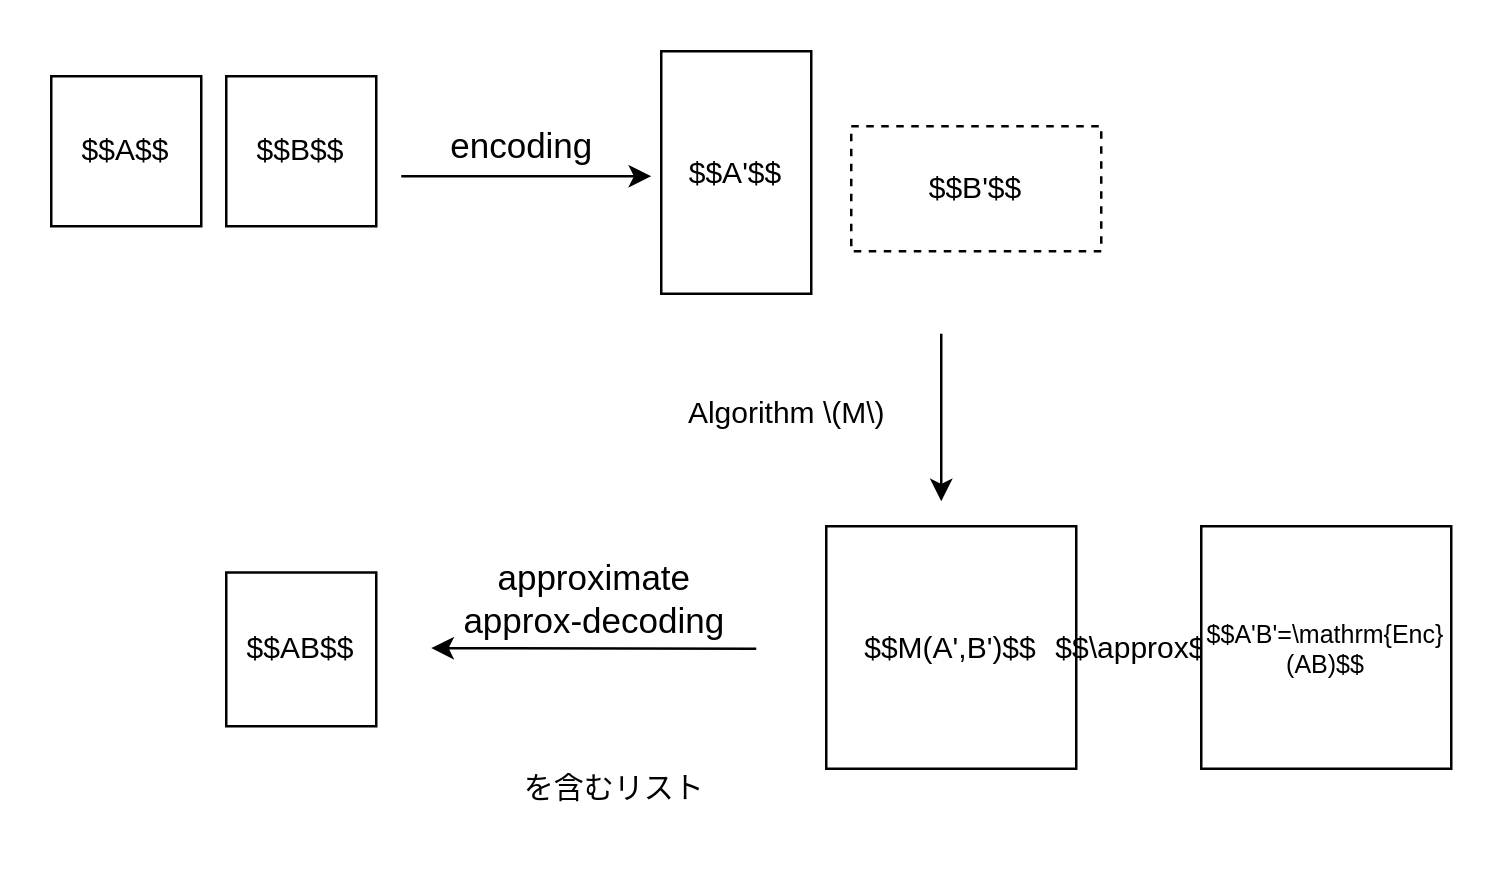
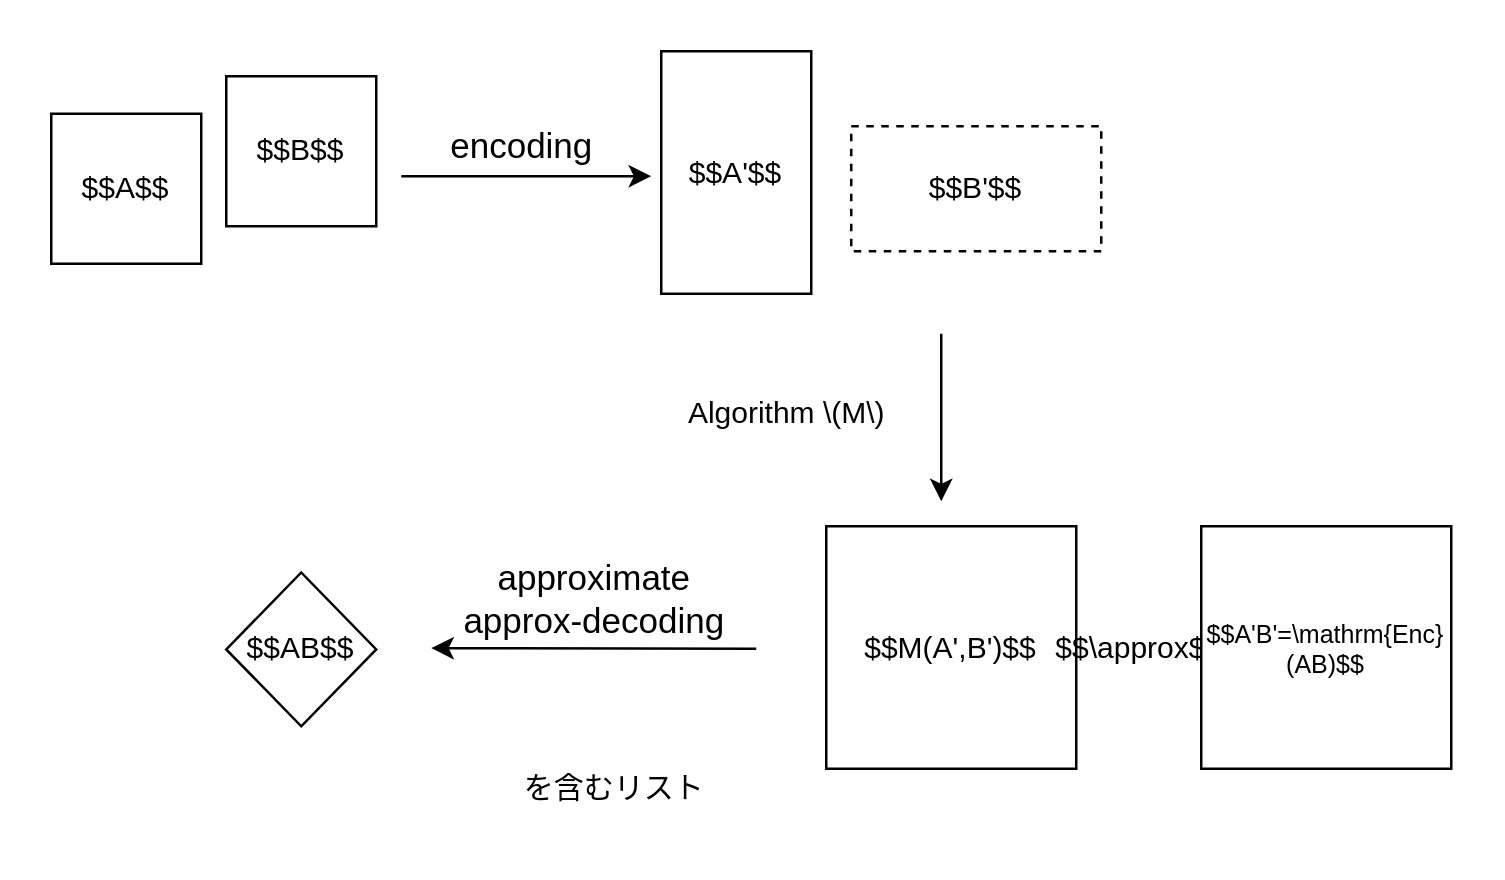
- <mxCell id="2" value="$$A$$" style="whiteSpace=wrap;html=1;" parent="1" vertex="1"><mxGeometry x="20" y="30" width="60" height="60" as="geometry" /></mxCell>
+ <mxCell id="2" value="$$A$$" style="whiteSpace=wrap;html=1;" parent="1" vertex="1"><mxGeometry x="20" y="45" width="60" height="60" as="geometry" /></mxCell>
- <mxCell id="13" value="$$AB$$" style="whiteSpace=wrap;html=1;" parent="1" vertex="1"><mxGeometry x="90" y="228.5" width="60" height="61.5" as="geometry" /></mxCell>
+ <mxCell id="13" value="$$AB$$" style="rhombus;whiteSpace=wrap;html=1;" parent="1" vertex="1"><mxGeometry x="90" y="228.5" width="60" height="61.5" as="geometry" /></mxCell>
